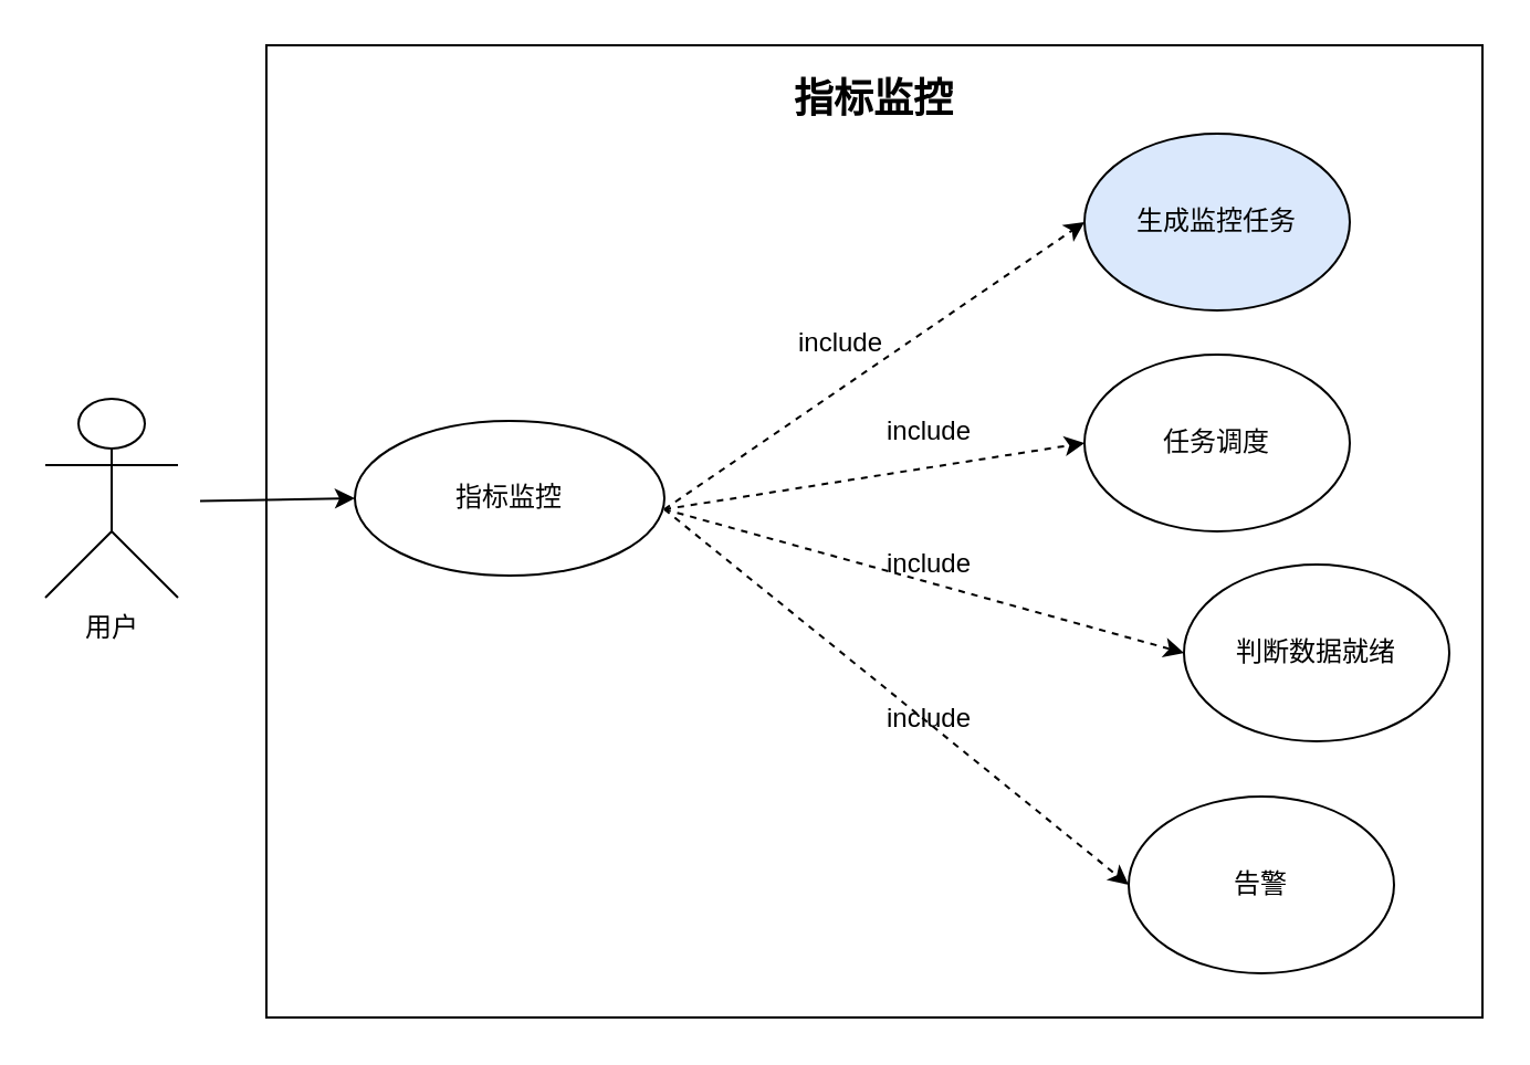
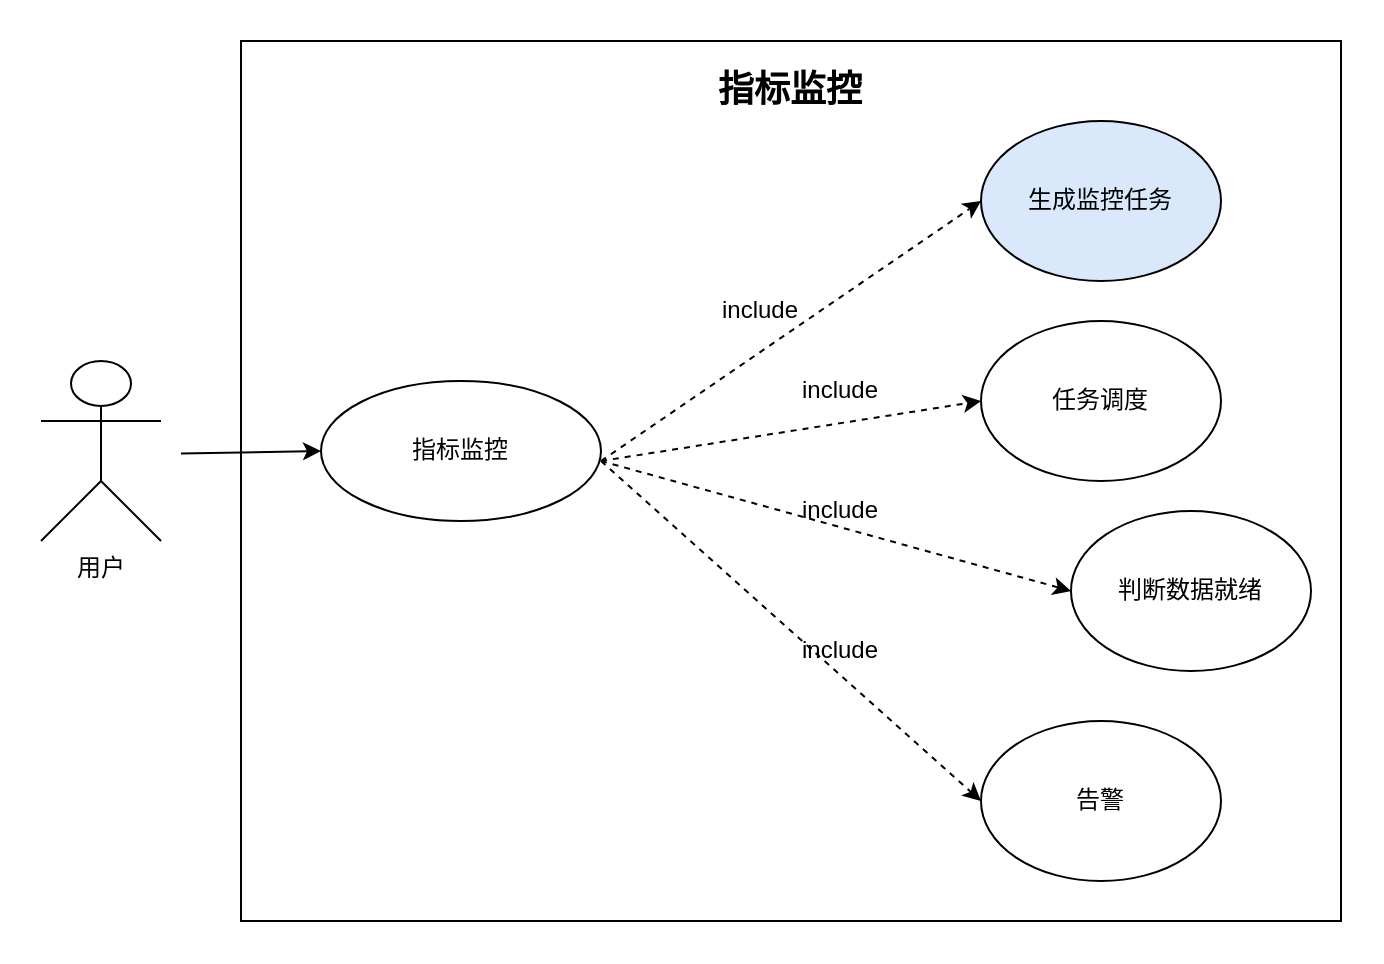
- <mxCell id="9" value="告警" style="ellipse;whiteSpace=wrap;html=1;" vertex="1" parent="1"><mxGeometry x="510" y="360" width="120" height="80" as="geometry" /></mxCell>
+ <mxCell id="9" value="告警" style="ellipse;whiteSpace=wrap;html=1;" vertex="1" parent="1"><mxGeometry x="490" y="360" width="120" height="80" as="geometry" /></mxCell>
